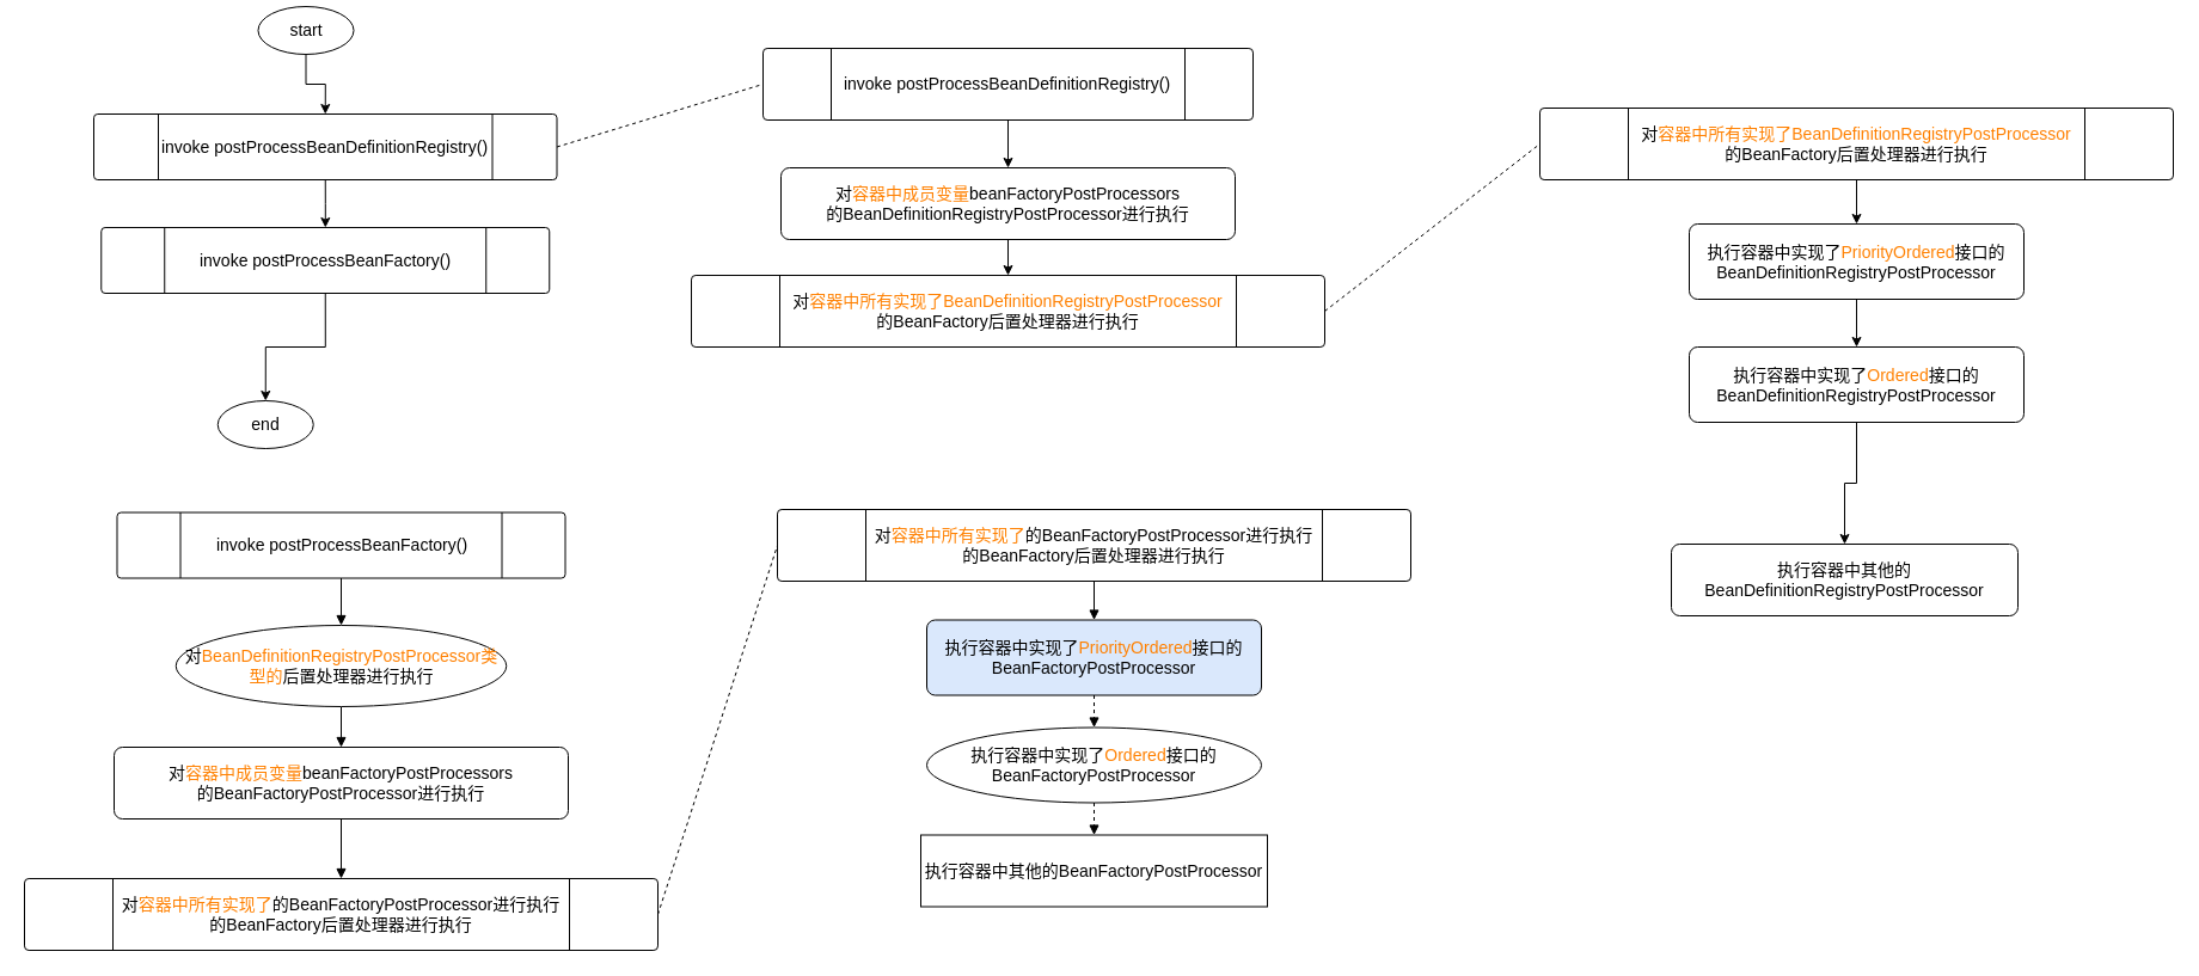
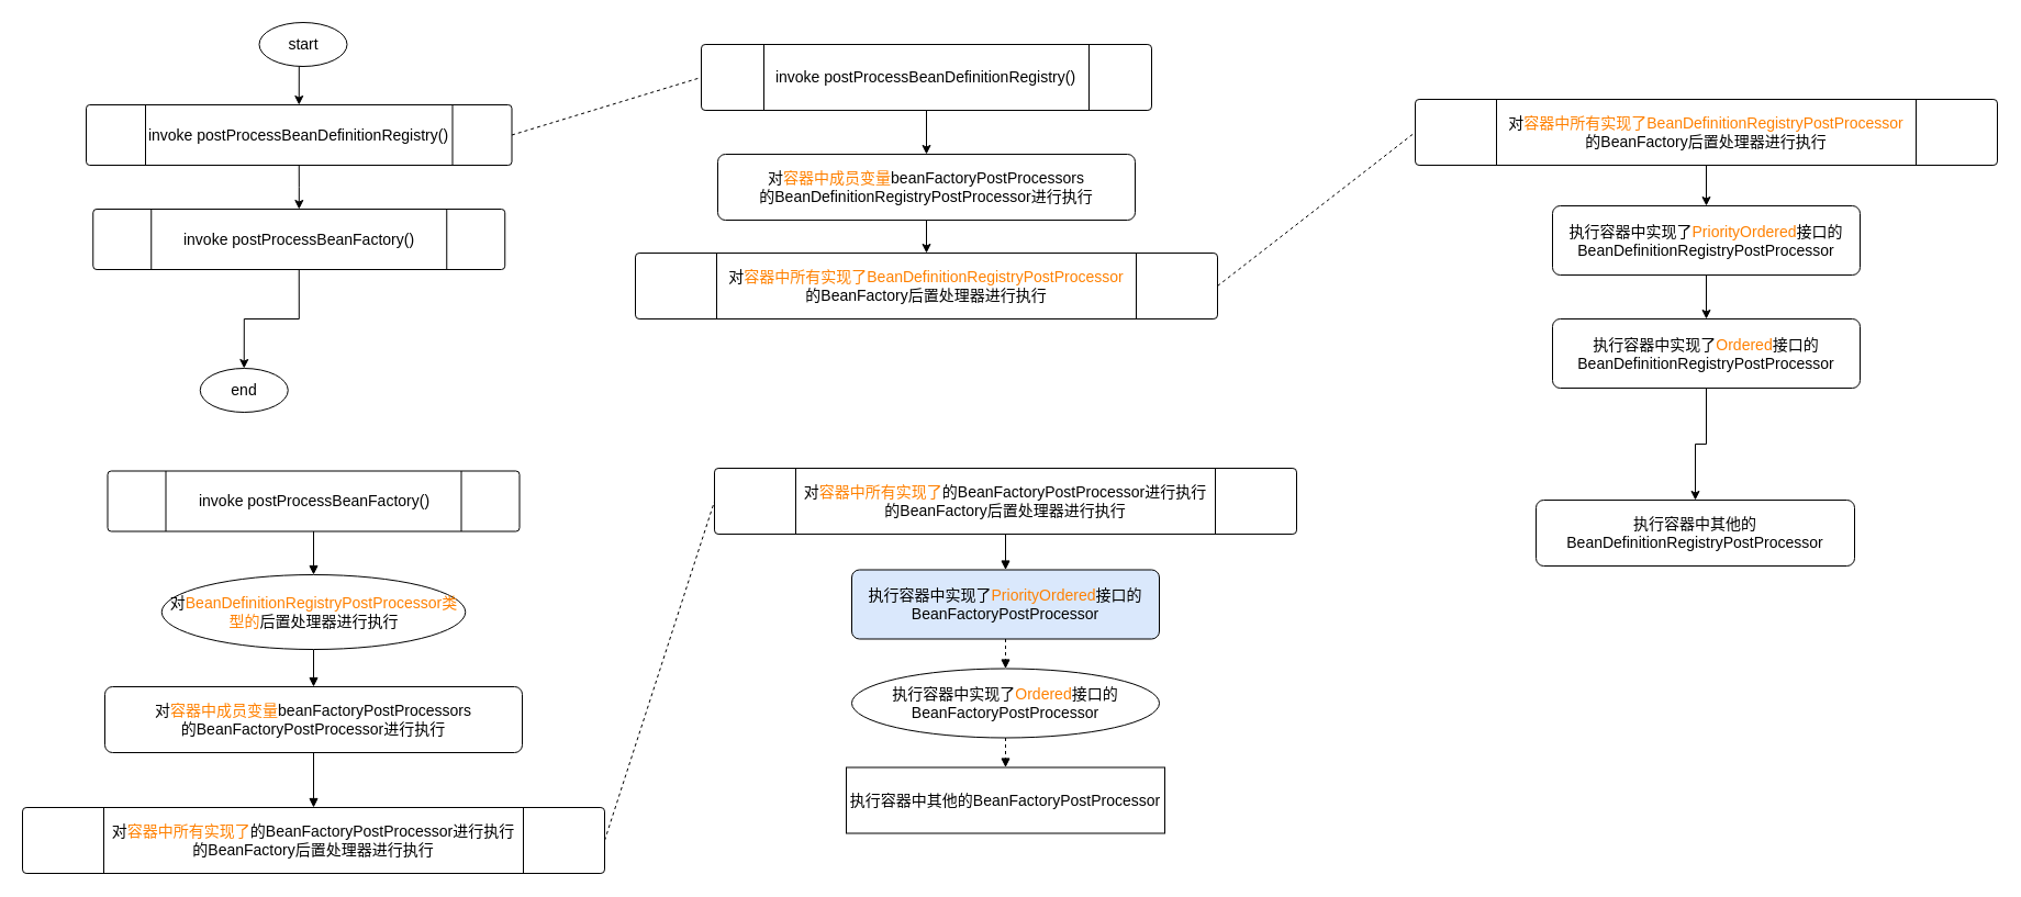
- <mxCell id="3" value="start" style="strokeWidth=1;html=1;shape=mxgraph.flowchart.start_1;whiteSpace=wrap;fontSize=14;" vertex="1" parent="1"><mxGeometry x="215.5" y="5" width="80" height="40" as="geometry" /></mxCell>
+ <mxCell id="3" value="start" style="strokeWidth=1;html=1;shape=mxgraph.flowchart.start_1;whiteSpace=wrap;fontSize=14;" vertex="1" parent="1"><mxGeometry x="235.5" y="20" width="80" height="40" as="geometry" /></mxCell>
